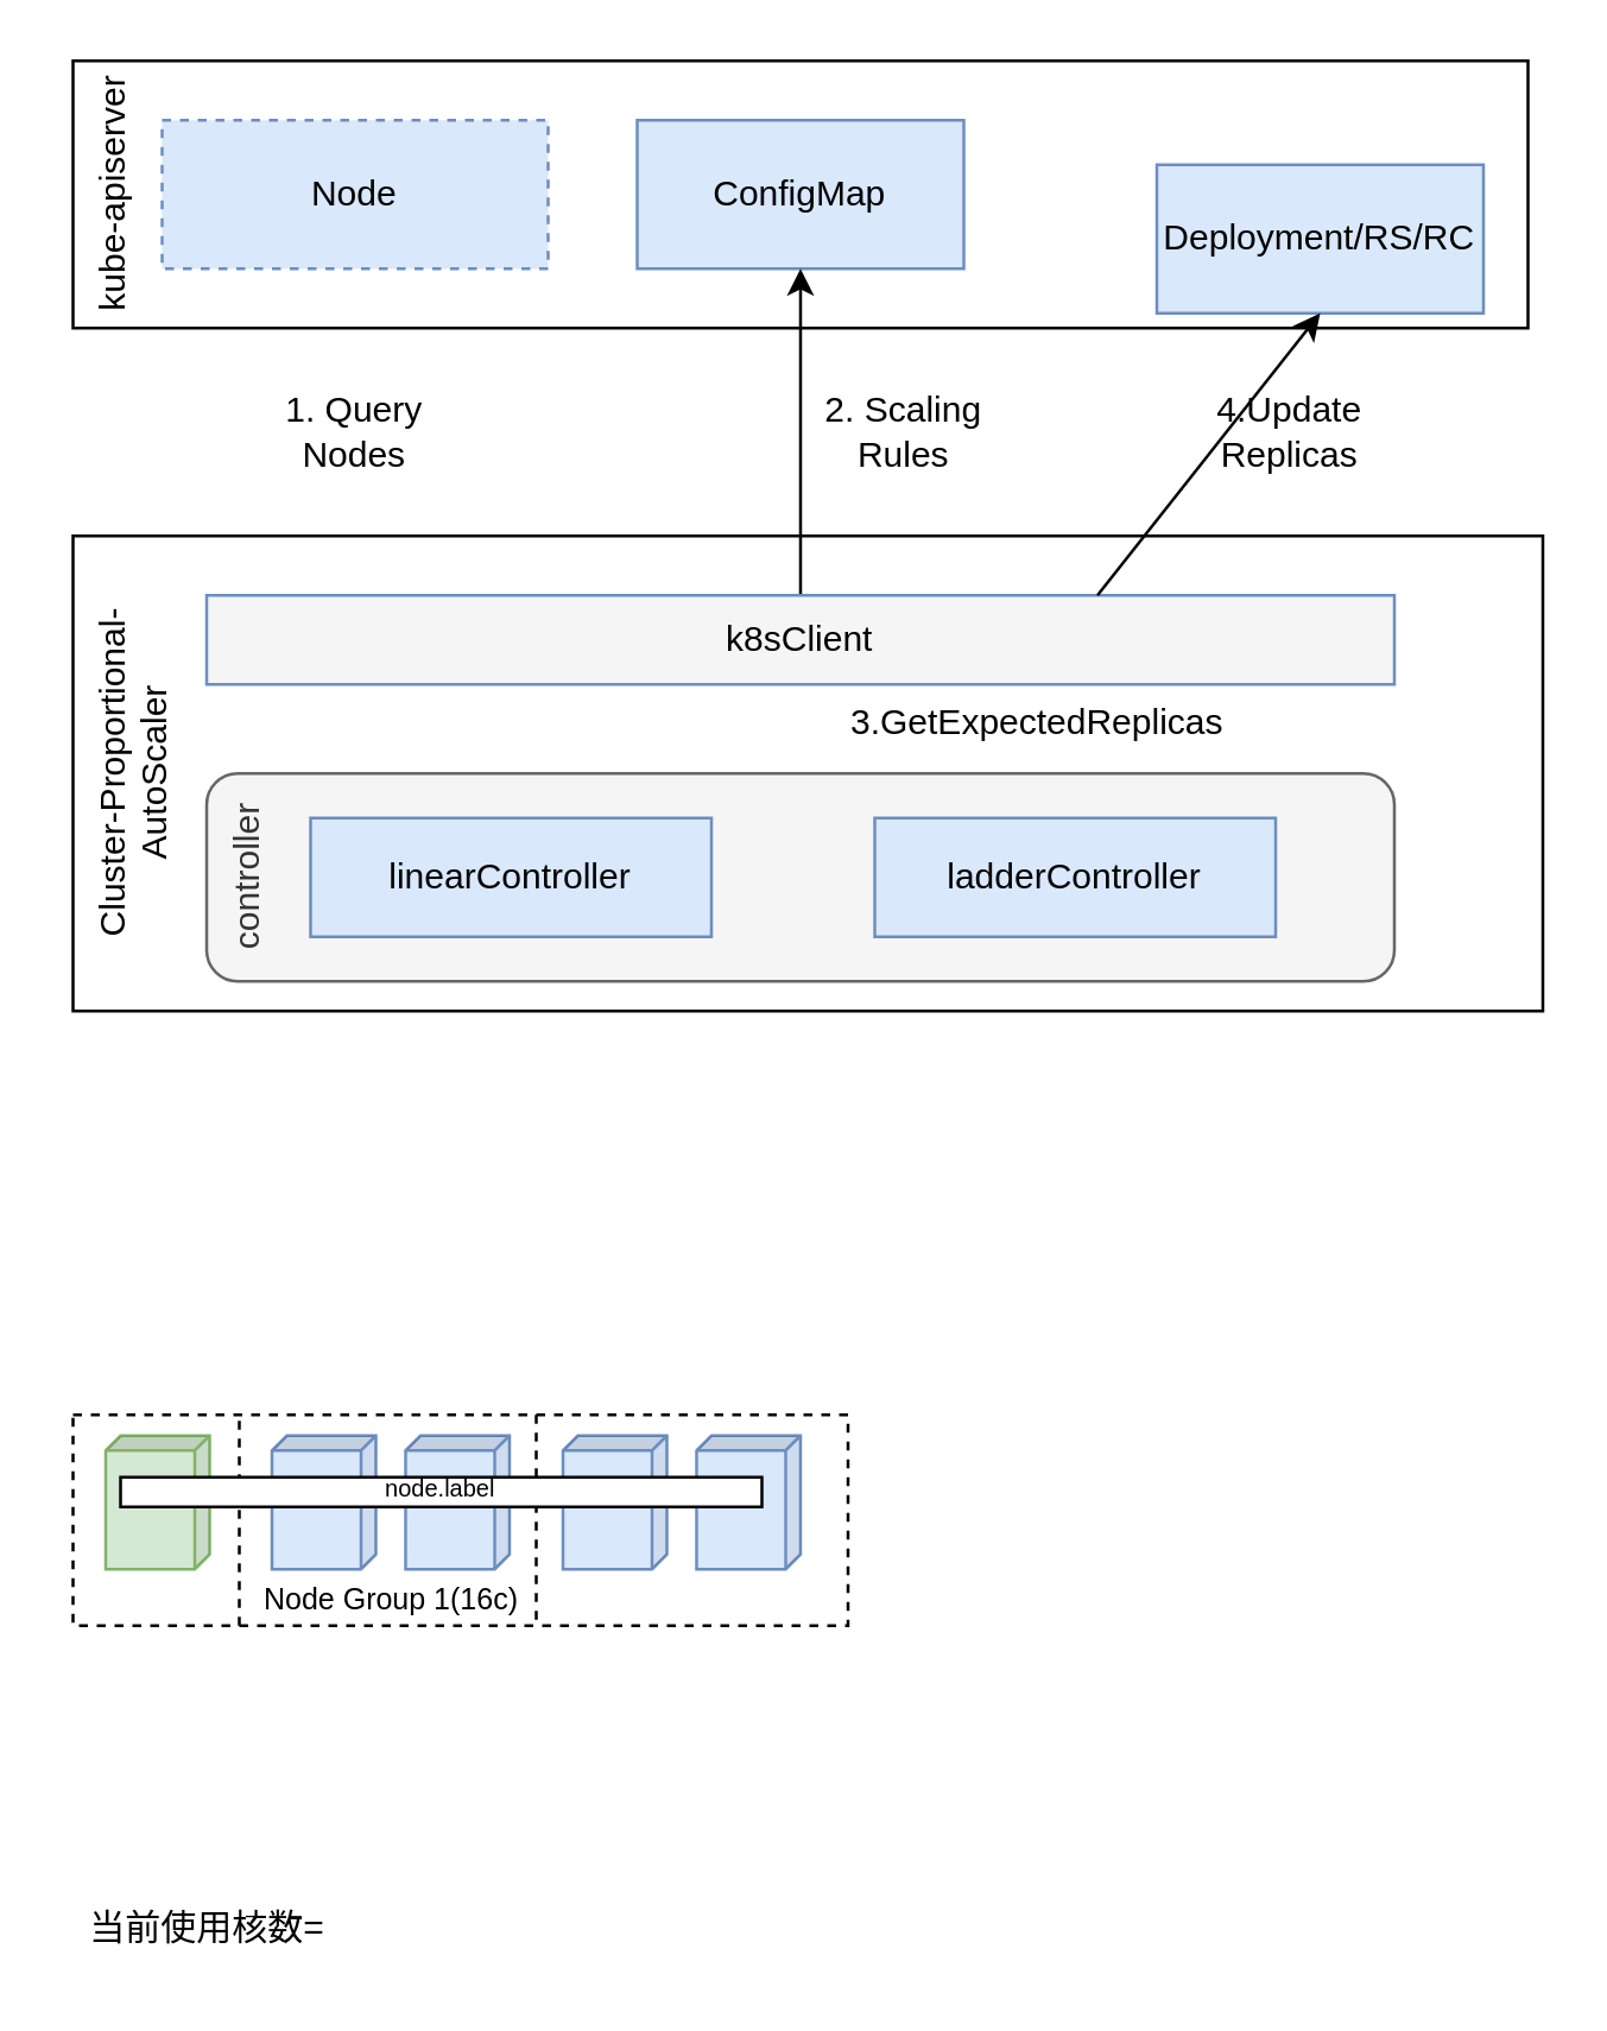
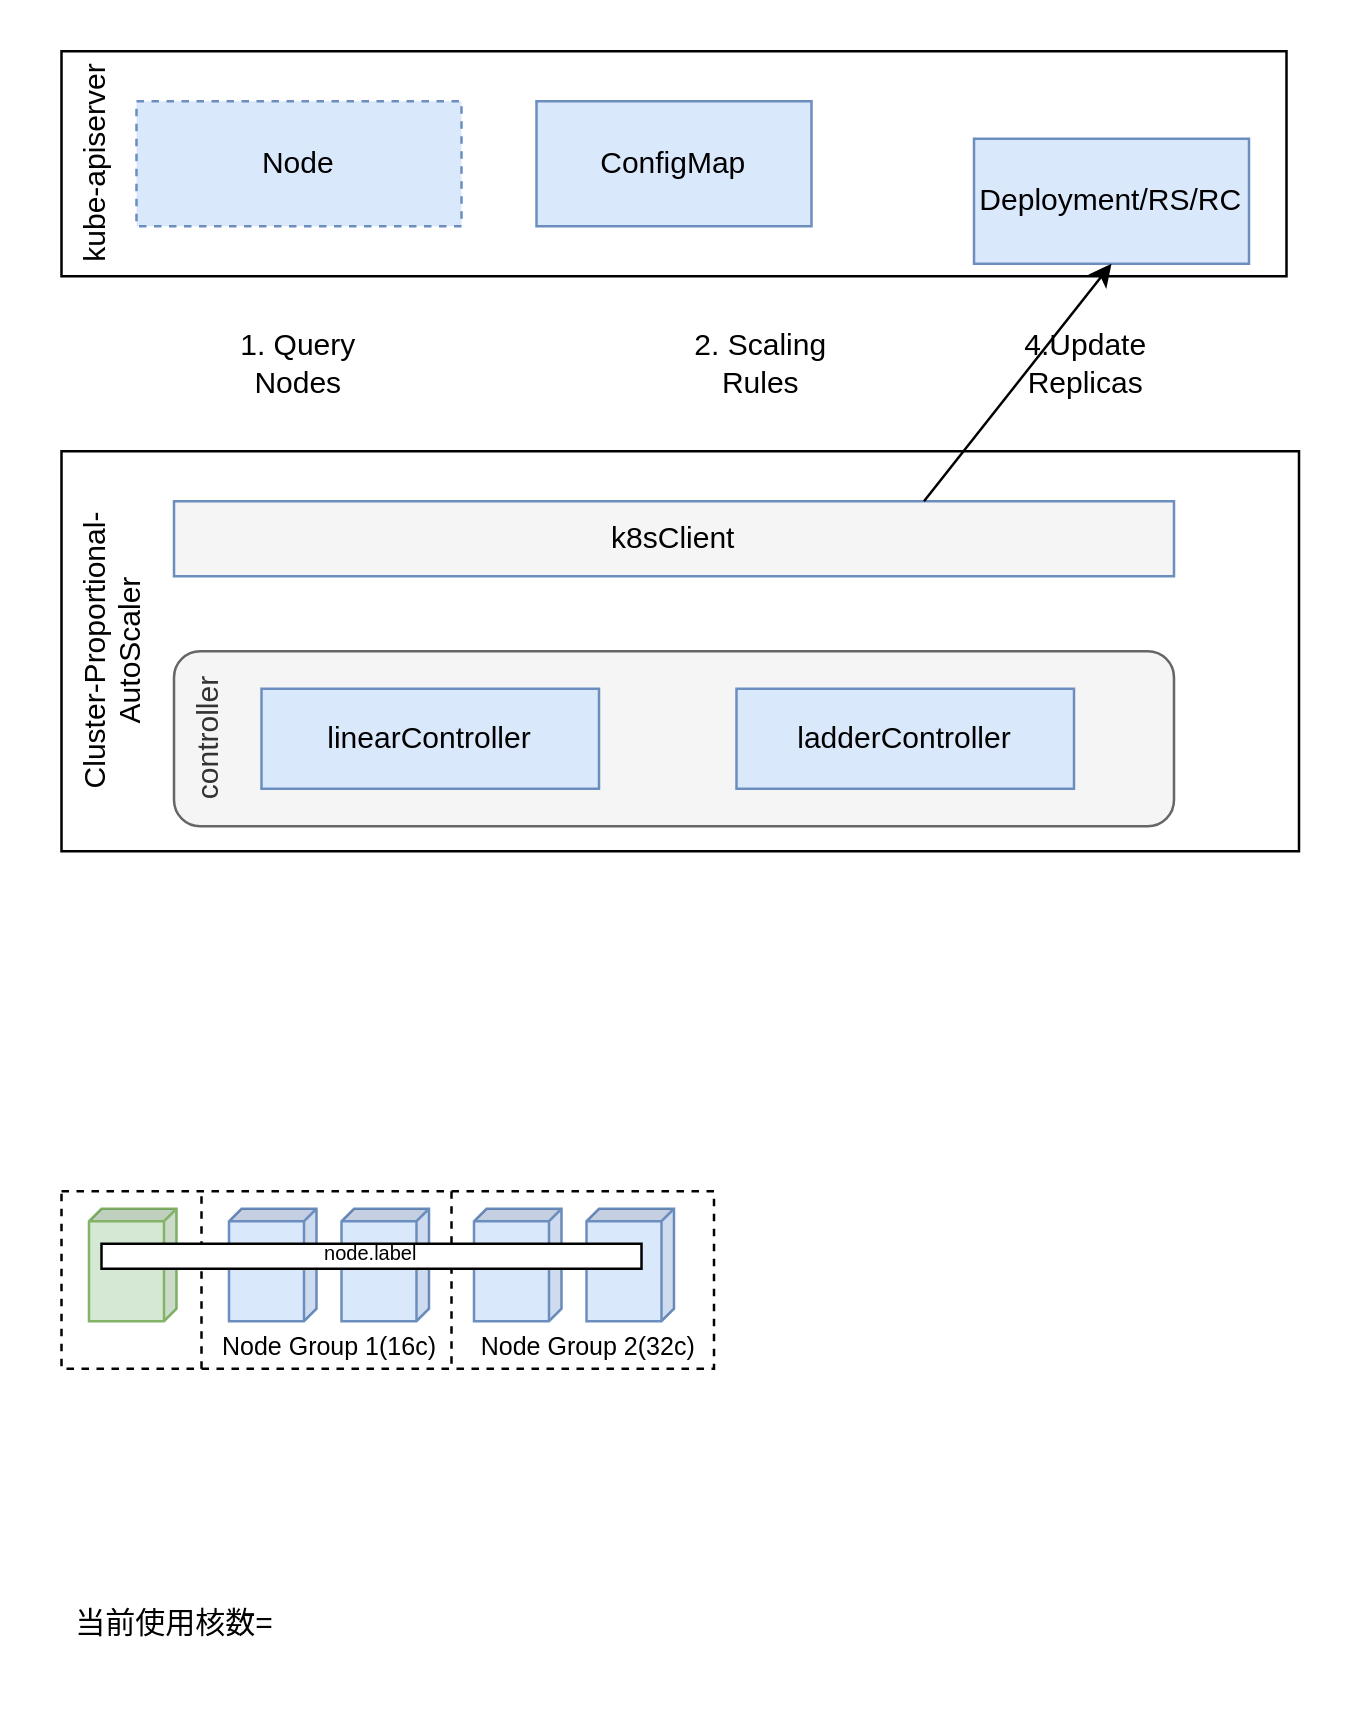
- <mxCell id="8" value="" style="rounded=0;orthogonalLoop=1;jettySize=auto;html=1;entryX=0.5;entryY=1;entryDx=0;entryDy=0;exitX=0.5;exitY=0;exitDx=0;exitDy=0;" parent="1" source="10" target="3" edge="1"><mxGeometry relative="1" as="geometry"><mxPoint x="164" y="190" as="sourcePoint" /><mxPoint x="129" y="100" as="targetPoint" /></mxGeometry></mxCell>
- <mxCell id="15" value="3.GetExpectedReplicas" style="text;html=1;align=center;verticalAlign=middle;whiteSpace=wrap;rounded=0;" parent="1" vertex="1"><mxGeometry x="269" y="230" width="160" height="25" as="geometry" /></mxCell>
+ <mxCell id="27" value="&lt;font style=&quot;font-size: 10px;&quot;&gt;Node Group 2(32c)&lt;/font&gt;" style="text;html=1;align=center;verticalAlign=middle;whiteSpace=wrap;rounded=0;" vertex="1" parent="17"><mxGeometry x="167" y="54" width="88" height="16" as="geometry" /></mxCell>
